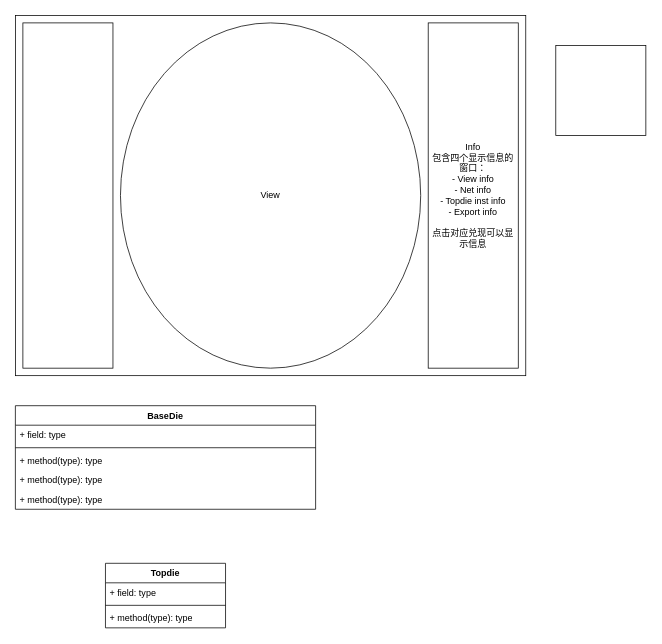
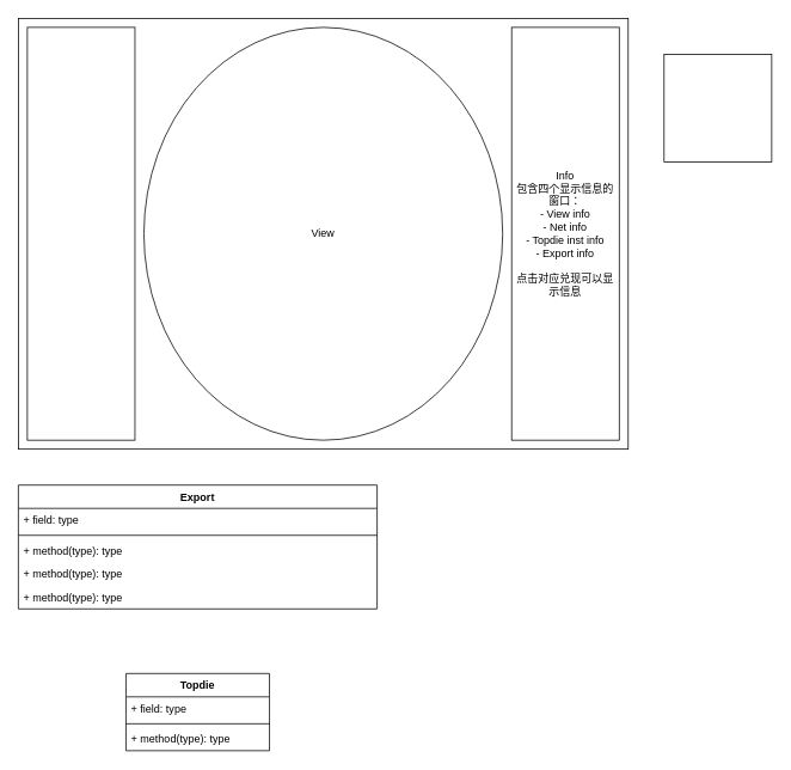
- <mxCell id="7" value="BaseDie" style="swimlane;fontStyle=1;align=center;verticalAlign=top;childLayout=stackLayout;horizontal=1;startSize=26;horizontalStack=0;resizeParent=1;resizeParentMax=0;resizeLast=0;collapsible=1;marginBottom=0;whiteSpace=wrap;html=1;" vertex="1" parent="1"><mxGeometry x="20" y="540" width="400" height="138" as="geometry" /></mxCell>
+ <mxCell id="7" value="Export" style="swimlane;fontStyle=1;align=center;verticalAlign=top;childLayout=stackLayout;horizontal=1;startSize=26;horizontalStack=0;resizeParent=1;resizeParentMax=0;resizeLast=0;collapsible=1;marginBottom=0;whiteSpace=wrap;html=1;" vertex="1" parent="1"><mxGeometry x="20" y="540" width="400" height="138" as="geometry" /></mxCell>
